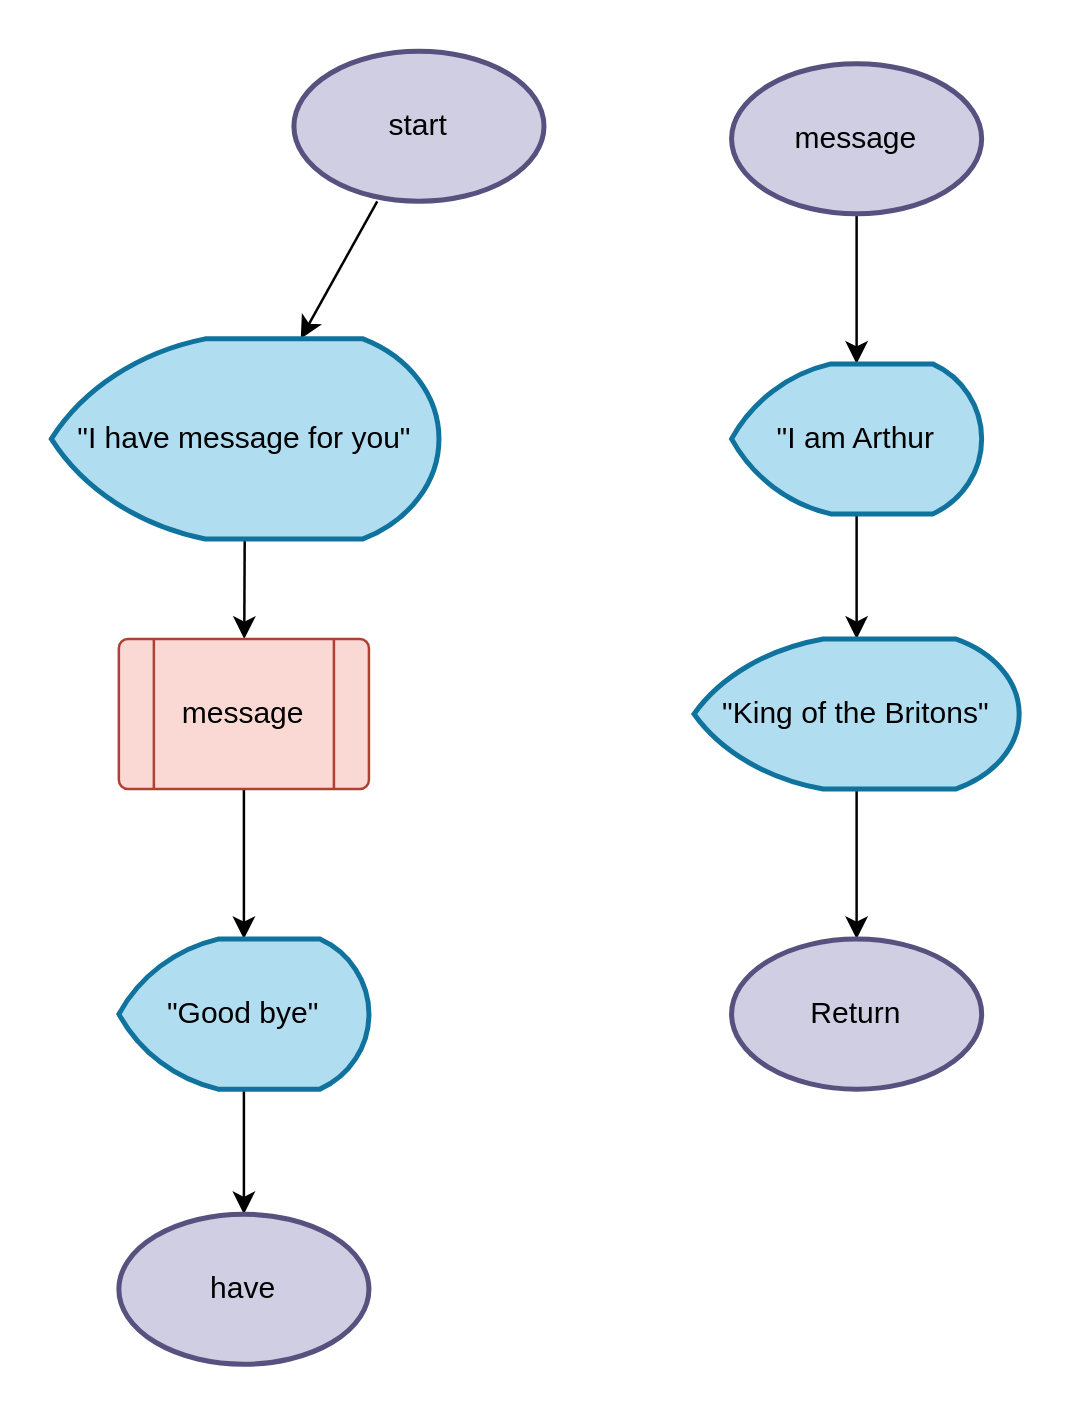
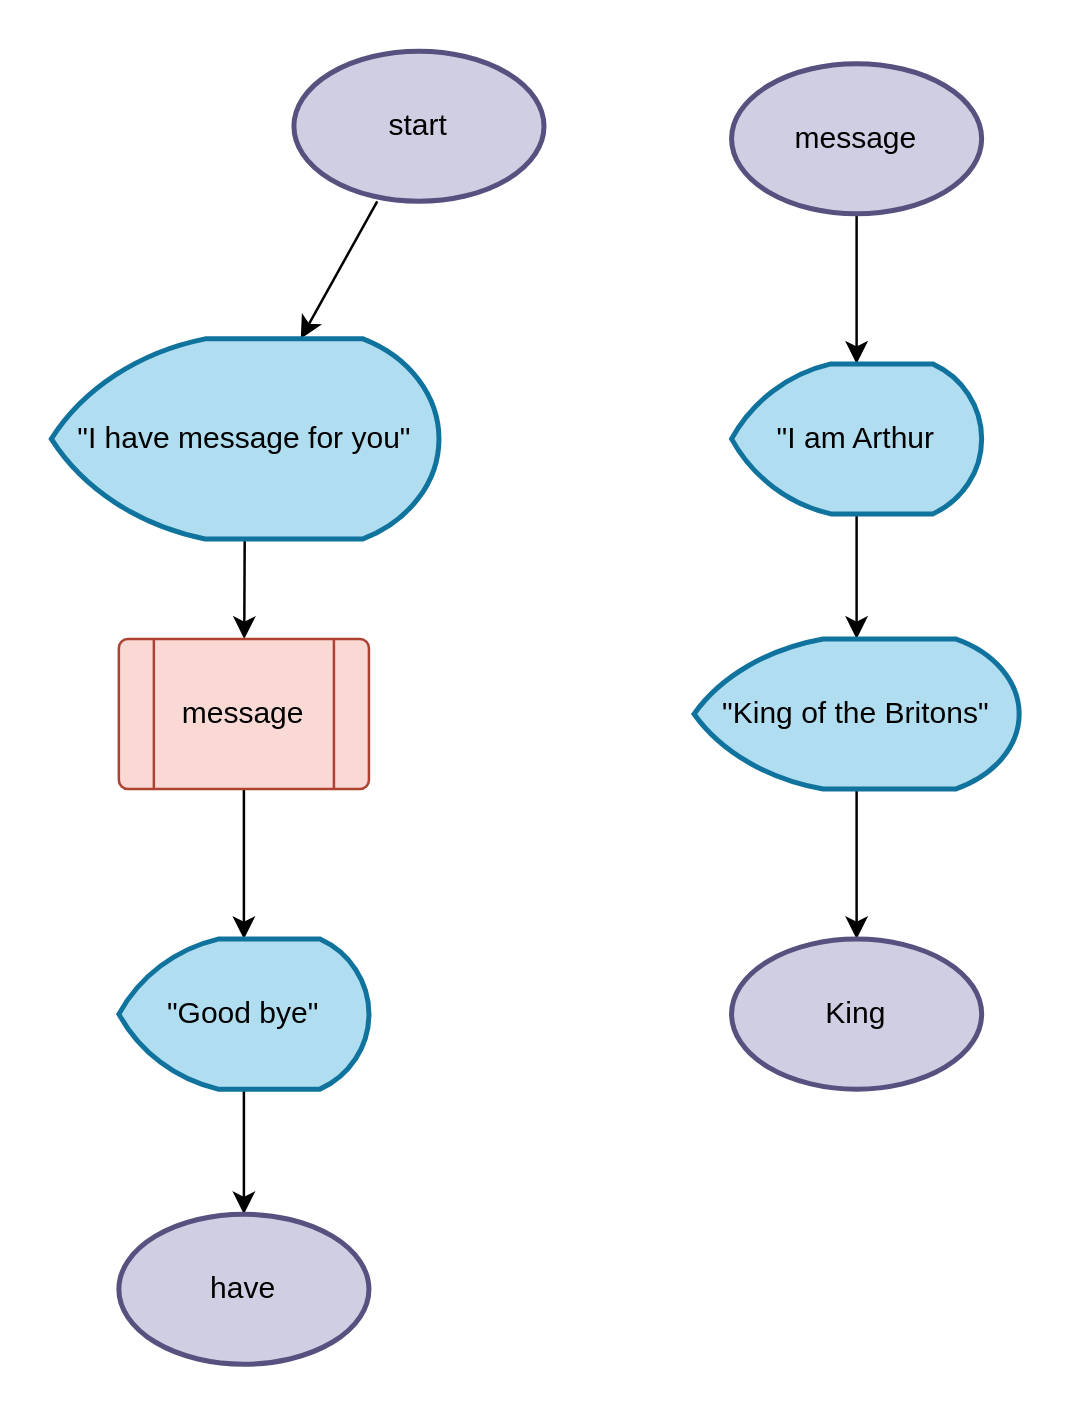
- <mxCell id="17" value="Return" style="strokeWidth=2;html=1;shape=mxgraph.flowchart.start_1;whiteSpace=wrap;fillColor=#d0cee2;strokeColor=#56517e;fontColor=#000000;" vertex="1" parent="1"><mxGeometry x="292" y="375" width="100" height="60" as="geometry" /></mxCell>
+ <mxCell id="17" value="King" style="strokeWidth=2;html=1;shape=mxgraph.flowchart.start_1;whiteSpace=wrap;fillColor=#d0cee2;strokeColor=#56517e;fontColor=#000000;" vertex="1" parent="1"><mxGeometry x="292" y="375" width="100" height="60" as="geometry" /></mxCell>
